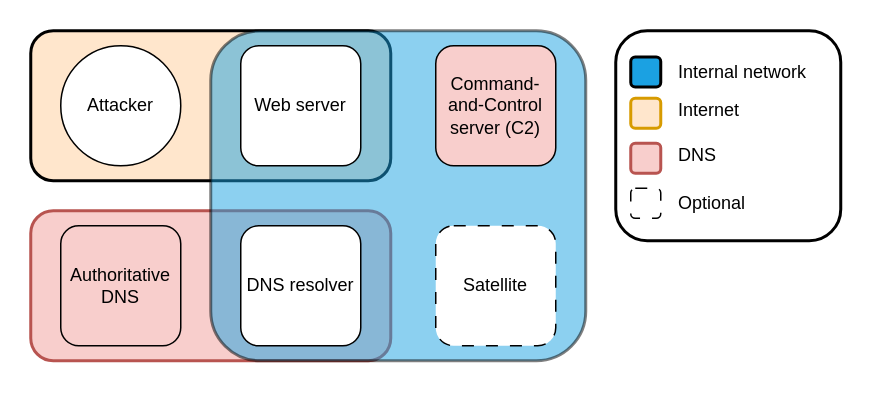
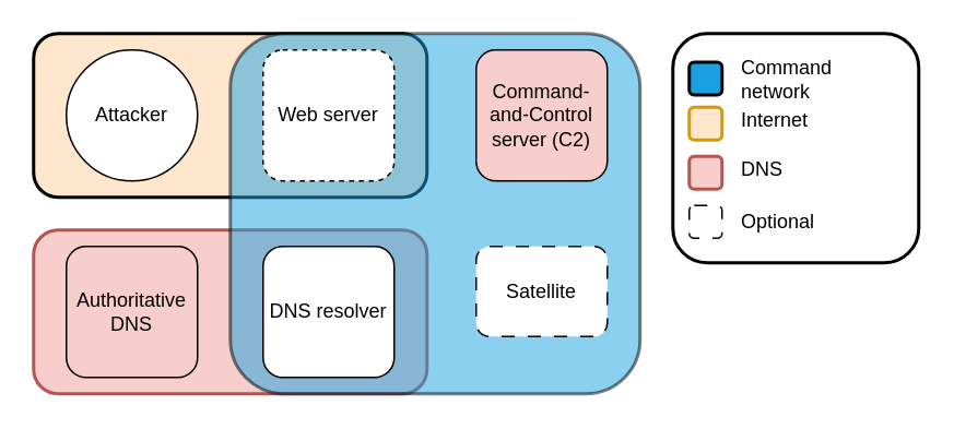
- <mxCell id="17" value="Internal network" style="text;html=1;align=left;verticalAlign=middle;whiteSpace=wrap;rounded=0;" parent="1" vertex="1"><mxGeometry x="450" y="32.5" width="100" height="30" as="geometry" /></mxCell>
+ <mxCell id="17" value="Command network" style="text;html=1;align=left;verticalAlign=middle;whiteSpace=wrap;rounded=0;" parent="1" vertex="1"><mxGeometry x="450" y="32.5" width="100" height="30" as="geometry" /></mxCell>
- <mxCell id="6" value="Web server" style="rounded=1;whiteSpace=wrap;html=1;" parent="1" vertex="1"><mxGeometry x="160" y="30" width="80" height="80" as="geometry" /></mxCell>
+ <mxCell id="6" value="Web server" style="rounded=1;whiteSpace=wrap;html=1;dashed=1;" parent="1" vertex="1"><mxGeometry x="160" y="30" width="80" height="80" as="geometry" /></mxCell>
- <mxCell id="10" value="Satellite" style="rounded=1;whiteSpace=wrap;html=1;dashed=1;dashPattern=8 8;" parent="1" vertex="1"><mxGeometry x="290" y="150" width="80" height="80" as="geometry" /></mxCell>
+ <mxCell id="10" value="Satellite" style="rounded=1;whiteSpace=wrap;html=1;dashed=1;dashPattern=8 8;" parent="1" vertex="1"><mxGeometry x="290" y="150" width="80" height="55" as="geometry" /></mxCell>
